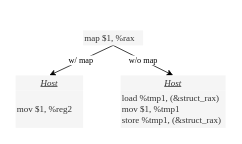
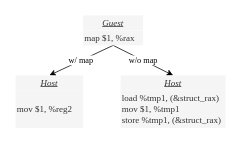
+ <mxCell id="9" value="&lt;u&gt;&lt;i&gt;Guest&lt;/i&gt;&lt;/u&gt;" style="rounded=0;whiteSpace=wrap;html=1;fillColor=#f5f5f5;fontColor=#333333;strokeColor=none;fontFamily=mono;align=center;" parent="1" vertex="1"><mxGeometry x="110" y="20" width="80" height="20" as="geometry" /></mxCell>
